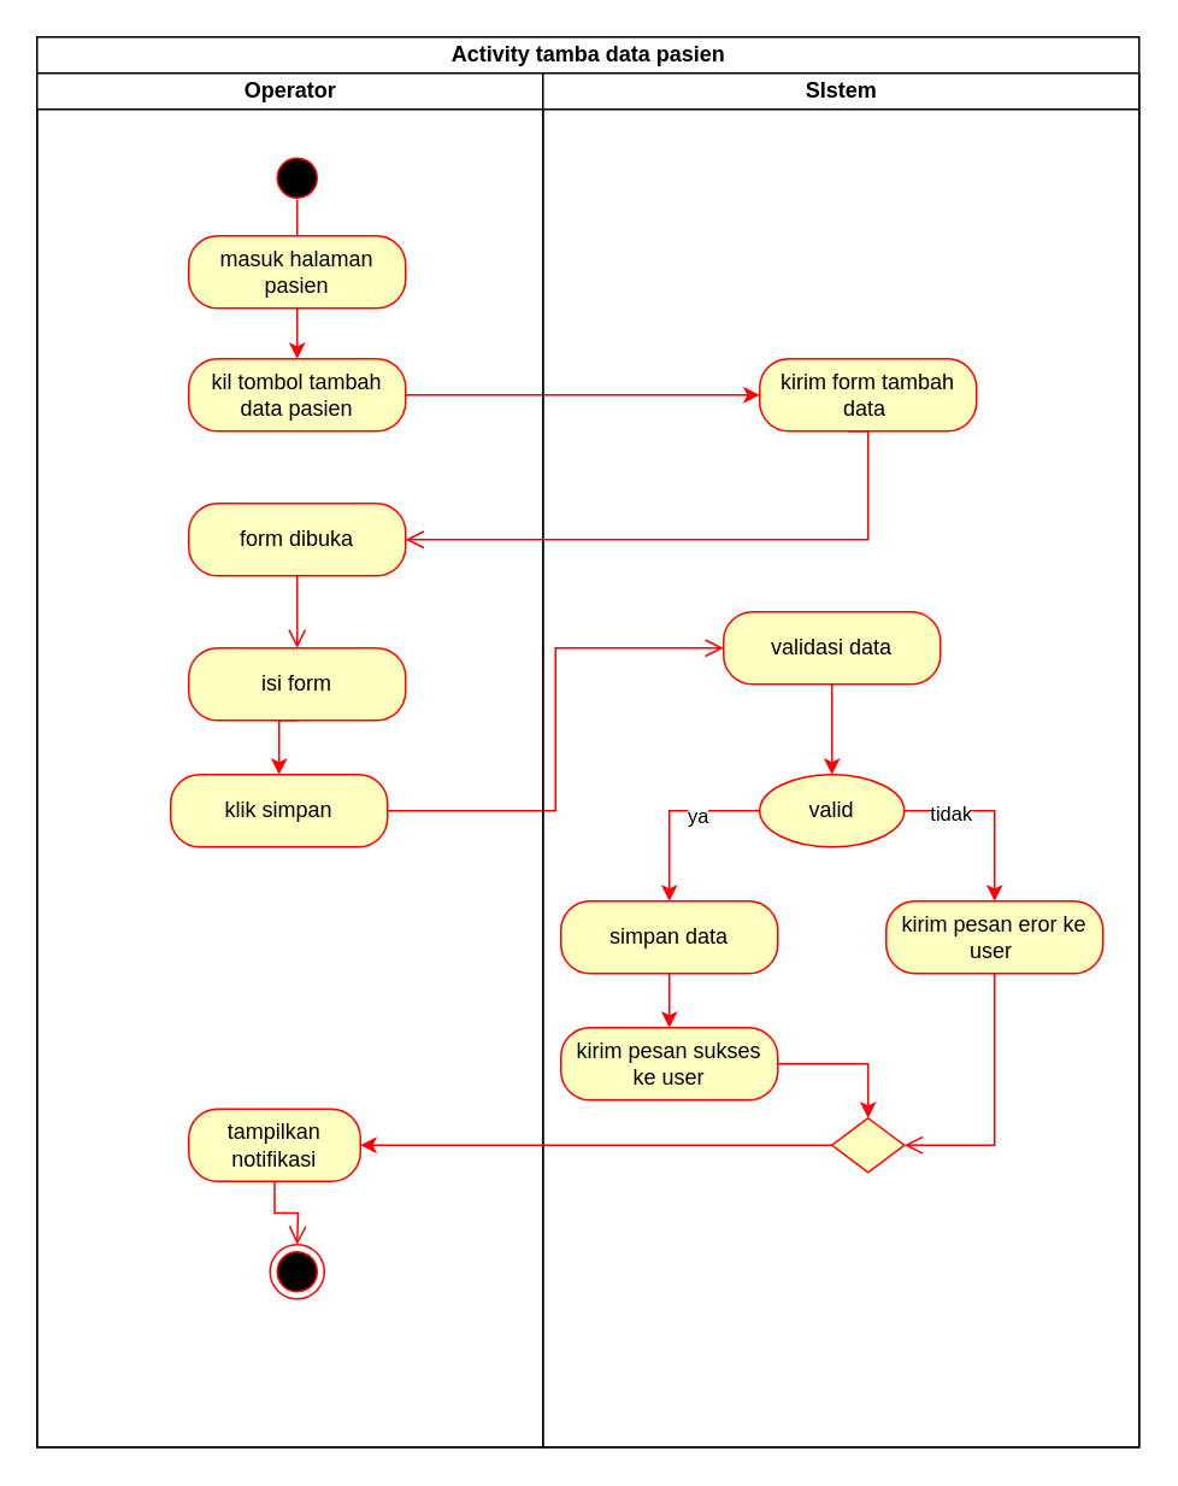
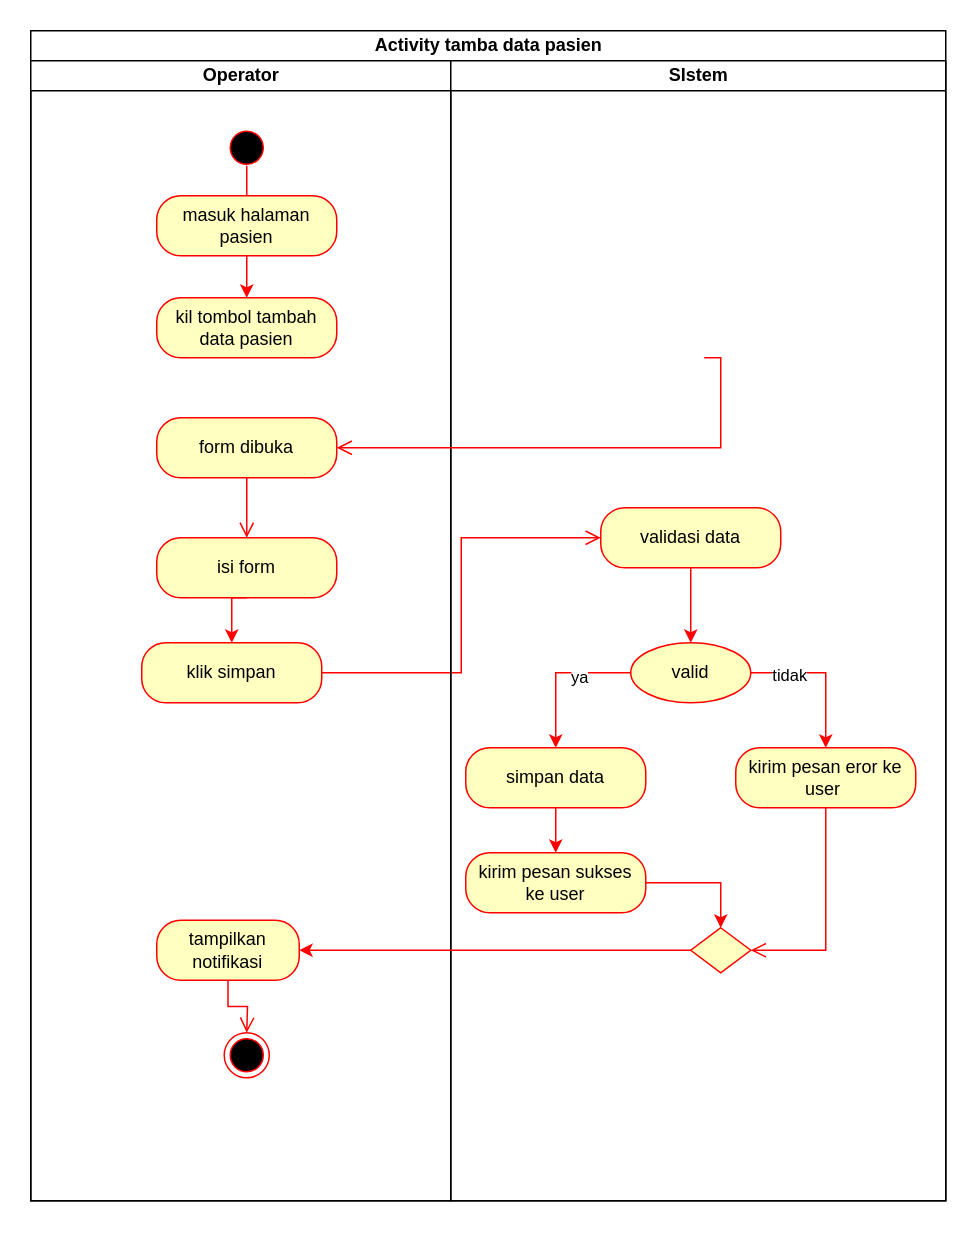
- <mxCell id="17" style="edgeStyle=orthogonalEdgeStyle;rounded=0;orthogonalLoop=1;jettySize=auto;html=1;exitX=1;exitY=0.5;exitDx=0;exitDy=0;entryX=0;entryY=0.5;entryDx=0;entryDy=0;strokeColor=#FF0000;" parent="2" source="6" target="20" edge="1"><mxGeometry relative="1" as="geometry" /></mxCell>
- <mxCell id="20" value="kirim form tambah data&amp;nbsp;" style="rounded=1;whiteSpace=wrap;html=1;arcSize=40;fontColor=#000000;fillColor=#ffffc0;strokeColor=#ff0000;" parent="19" vertex="1"><mxGeometry x="120" y="158" width="120" height="40" as="geometry" /></mxCell>
